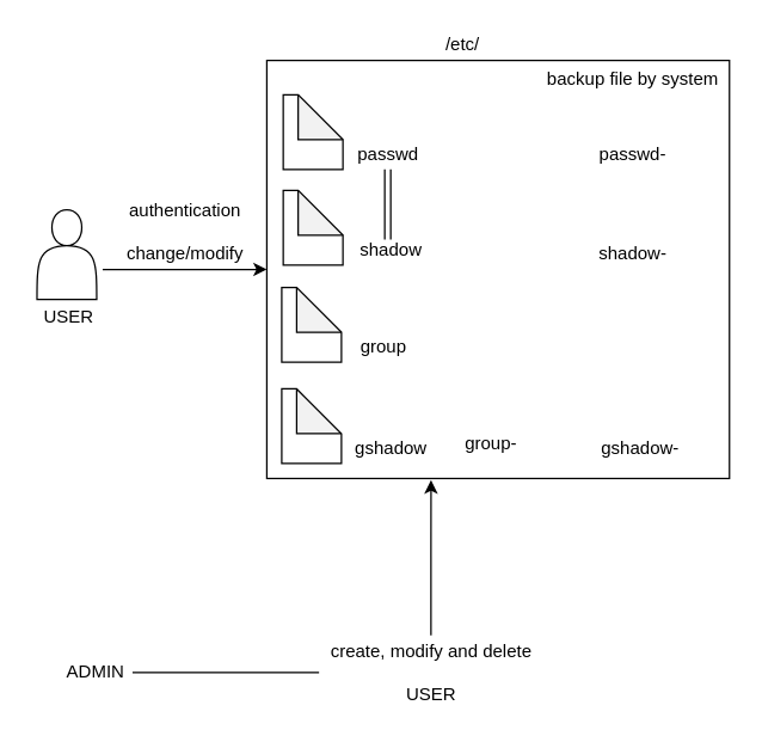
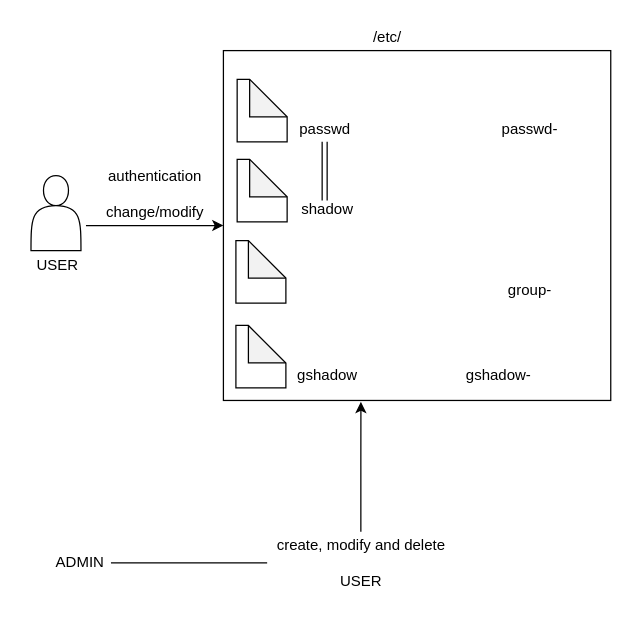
- <mxCell id="21" value="backup file by system" style="text;html=1;resizable=0;autosize=1;align=center;verticalAlign=middle;points=[];fillColor=none;strokeColor=none;rounded=0;shadow=0;" vertex="1" parent="1"><mxGeometry x="358" y="43" width="130" height="20" as="geometry" /></mxCell>
- <mxCell id="22" value="shadow-" style="text;html=1;resizable=0;autosize=1;align=center;verticalAlign=middle;points=[];fillColor=none;strokeColor=none;rounded=0;shadow=0;" vertex="1" parent="1"><mxGeometry x="393" y="160" width="60" height="20" as="geometry" /></mxCell>
- <mxCell id="12" value="group" style="text;html=1;resizable=0;autosize=1;align=center;verticalAlign=middle;points=[];fillColor=none;strokeColor=none;rounded=0;shadow=0;" vertex="1" parent="1"><mxGeometry x="231" y="222" width="50" height="20" as="geometry" /></mxCell>
- <mxCell id="23" value="group-" style="text;html=1;resizable=0;autosize=1;align=center;verticalAlign=middle;points=[];fillColor=none;strokeColor=none;rounded=0;shadow=0;" vertex="1" parent="1"><mxGeometry x="303" y="287" width="50" height="20" as="geometry" /></mxCell>
+ <mxCell id="23" value="group-" style="text;html=1;resizable=0;autosize=1;align=center;verticalAlign=middle;points=[];fillColor=none;strokeColor=none;rounded=0;shadow=0;" vertex="1" parent="1"><mxGeometry x="398" y="222" width="50" height="20" as="geometry" /></mxCell>
- <mxCell id="24" value="gshadow-" style="text;html=1;resizable=0;autosize=1;align=center;verticalAlign=middle;points=[];fillColor=none;strokeColor=none;rounded=0;shadow=0;" vertex="1" parent="1"><mxGeometry x="393" y="290" width="70" height="20" as="geometry" /></mxCell>
+ <mxCell id="24" value="gshadow-" style="text;html=1;resizable=0;autosize=1;align=center;verticalAlign=middle;points=[];fillColor=none;strokeColor=none;rounded=0;shadow=0;" vertex="1" parent="1"><mxGeometry x="363" y="290" width="70" height="20" as="geometry" /></mxCell>
